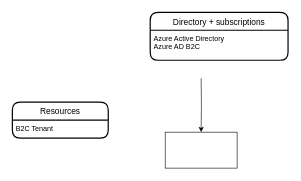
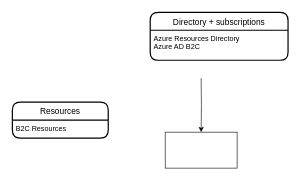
- <mxCell id="5" value="Azure Active Directory&#10;Azure AD B2C" style="align=left;strokeColor=none;fillColor=none;spacingLeft=4;fontSize=12;verticalAlign=top;resizable=0;rotatable=0;part=1;" vertex="1" parent="4"><mxGeometry y="30" width="230" height="50" as="geometry" /></mxCell>
+ <mxCell id="5" value="Azure Resources Directory&#10;Azure AD B2C" style="align=left;strokeColor=none;fillColor=none;spacingLeft=4;fontSize=12;verticalAlign=top;resizable=0;rotatable=0;part=1;" vertex="1" parent="4"><mxGeometry y="30" width="230" height="50" as="geometry" /></mxCell>
- <mxCell id="7" value="B2C Tenant" style="align=left;strokeColor=none;fillColor=none;spacingLeft=4;fontSize=12;verticalAlign=top;resizable=0;rotatable=0;part=1;" vertex="1" parent="6"><mxGeometry y="30" width="160" height="30" as="geometry" /></mxCell>
+ <mxCell id="7" value="B2C Resources" style="align=left;strokeColor=none;fillColor=none;spacingLeft=4;fontSize=12;verticalAlign=top;resizable=0;rotatable=0;part=1;" vertex="1" parent="6"><mxGeometry y="30" width="160" height="30" as="geometry" /></mxCell>
